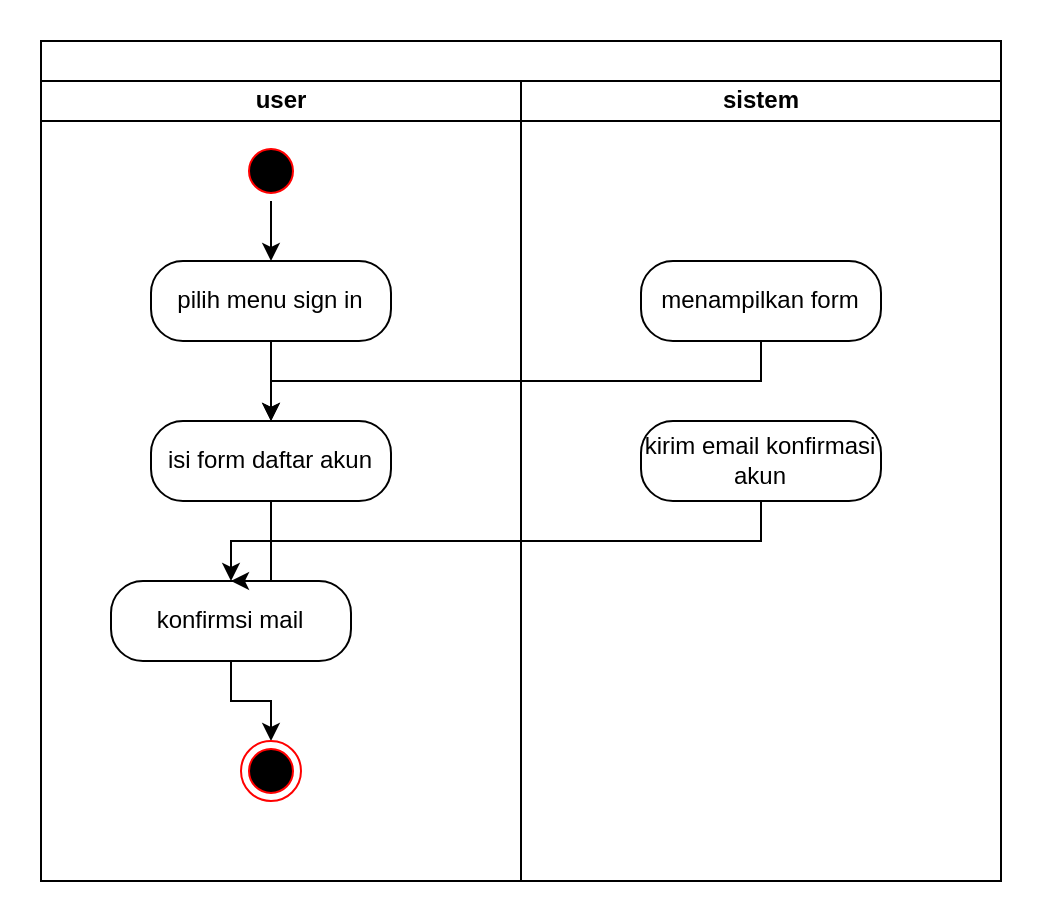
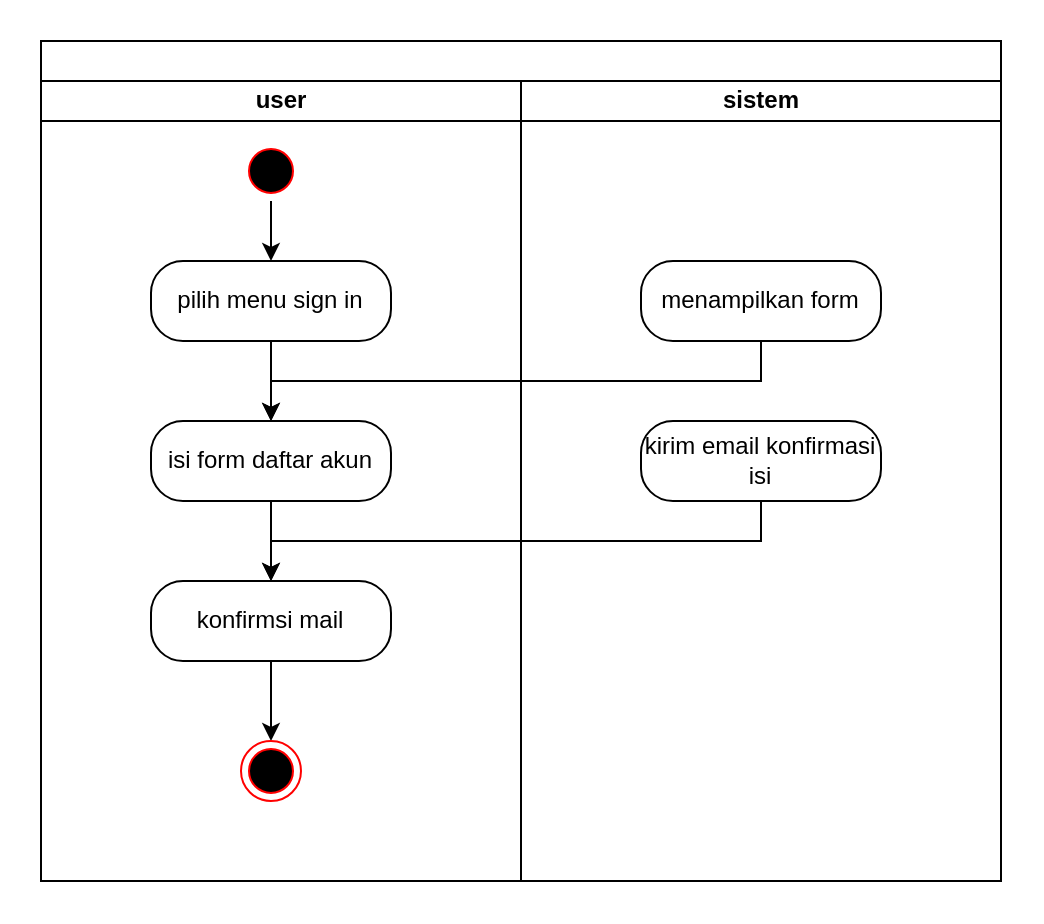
- <mxCell id="13" value="kirim email konfirmasi akun" style="rounded=1;whiteSpace=wrap;html=1;arcSize=40;" parent="11" vertex="1"><mxGeometry x="60.0" y="170" width="120" height="40" as="geometry" /></mxCell>
+ <mxCell id="13" value="kirim email konfirmasi isi" style="rounded=1;whiteSpace=wrap;html=1;arcSize=40;" parent="11" vertex="1"><mxGeometry x="60.0" y="170" width="120" height="40" as="geometry" /></mxCell>
- <mxCell id="9" value="konfirmsi mail" style="rounded=1;whiteSpace=wrap;html=1;arcSize=40;" parent="3" vertex="1"><mxGeometry x="35" y="250" width="120" height="40" as="geometry" /></mxCell>
+ <mxCell id="9" value="konfirmsi mail" style="rounded=1;whiteSpace=wrap;html=1;arcSize=40;" parent="3" vertex="1"><mxGeometry x="55" y="250" width="120" height="40" as="geometry" /></mxCell>
